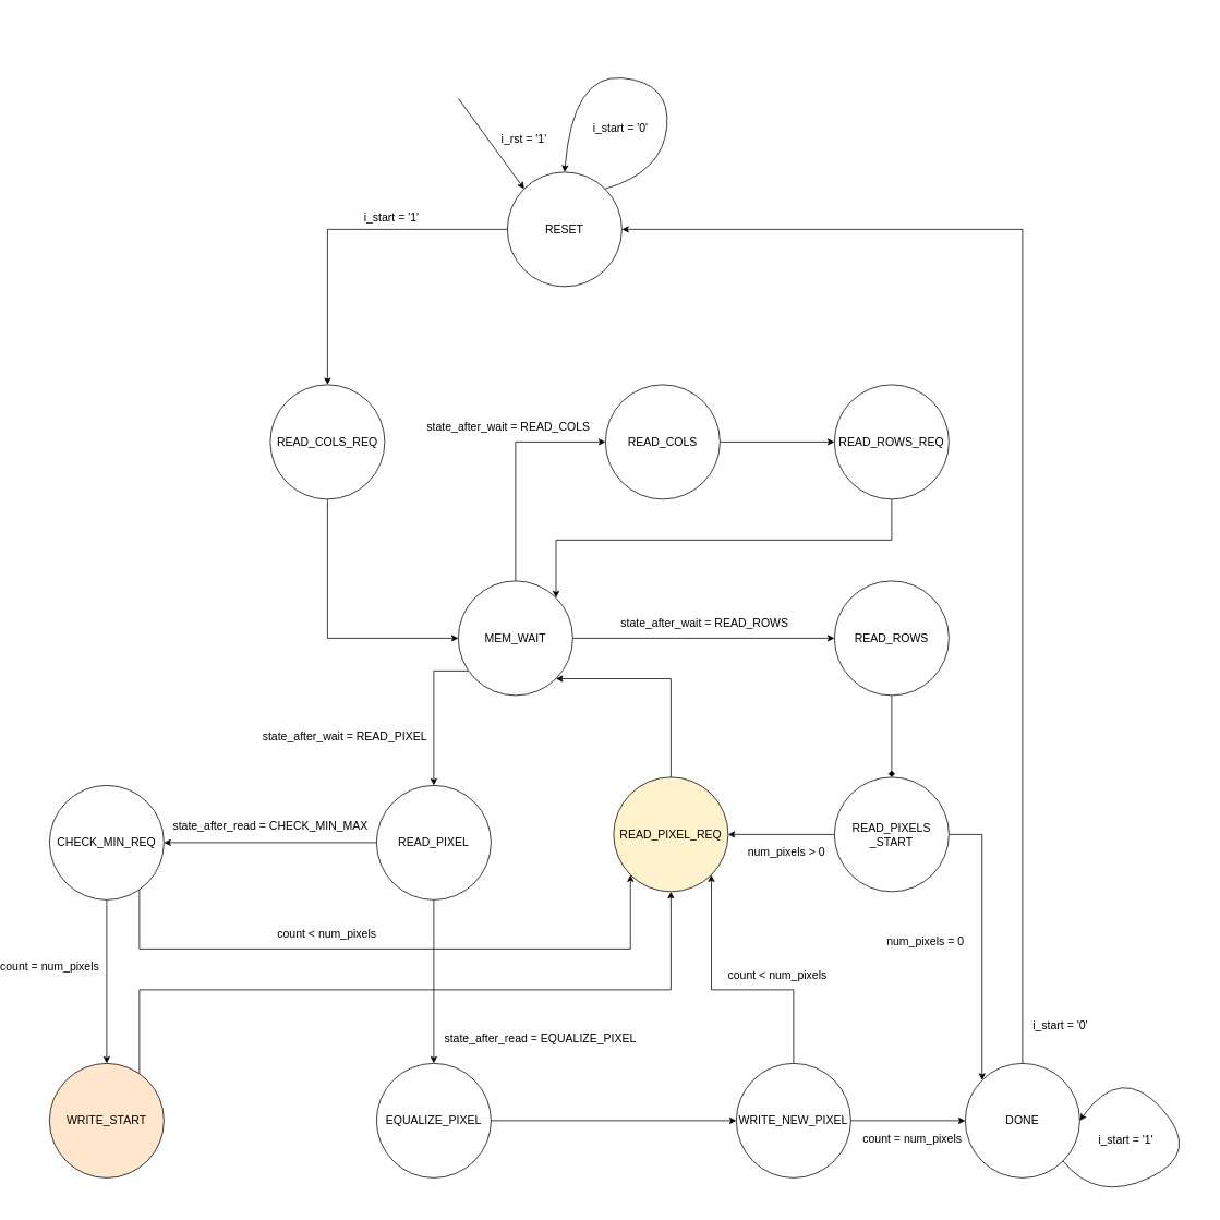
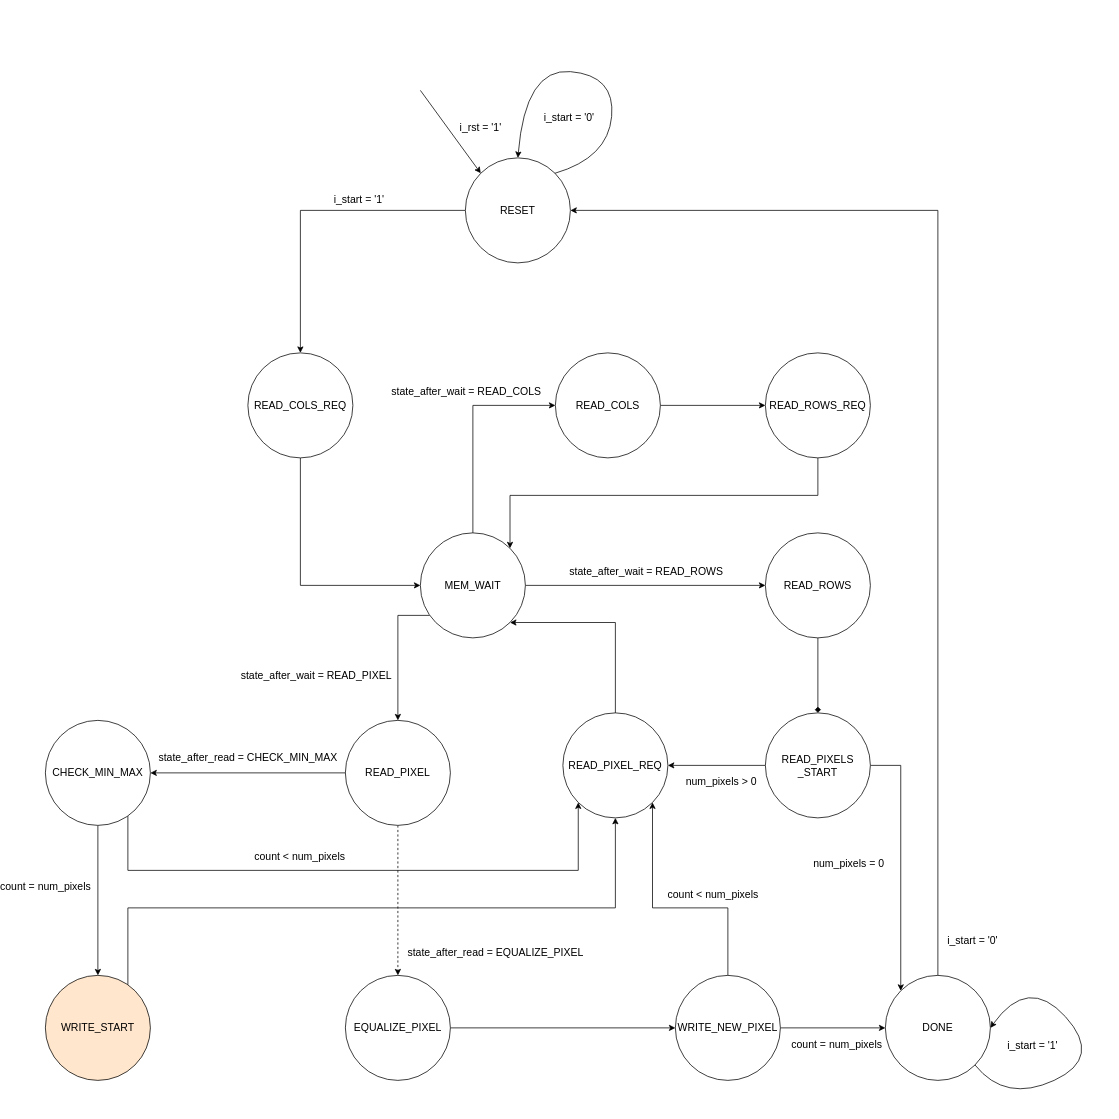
- <mxCell id="31" value="READ_PIXEL_REQ" style="ellipse;whiteSpace=wrap;html=1;aspect=fixed;fontSize=14;fillColor=#fff2cc;" parent="1" vertex="1"><mxGeometry x="721" y="950" width="140" height="140" as="geometry" /></mxCell>
+ <mxCell id="31" value="READ_PIXEL_REQ" style="ellipse;whiteSpace=wrap;html=1;aspect=fixed;fontSize=14;" parent="1" vertex="1"><mxGeometry x="721" y="950" width="140" height="140" as="geometry" /></mxCell>
- <mxCell id="18" value="CHECK_MIN_REQ" style="ellipse;whiteSpace=wrap;html=1;aspect=fixed;fontSize=14;" parent="1" vertex="1"><mxGeometry x="31" y="960" width="140" height="140" as="geometry" /></mxCell>
+ <mxCell id="18" value="CHECK_MIN_MAX" style="ellipse;whiteSpace=wrap;html=1;aspect=fixed;fontSize=14;" parent="1" vertex="1"><mxGeometry x="31" y="960" width="140" height="140" as="geometry" /></mxCell>
- <mxCell id="40" style="edgeStyle=orthogonalEdgeStyle;rounded=0;orthogonalLoop=1;jettySize=auto;html=1;fontSize=14;" parent="1" source="41" target="22" edge="1"><mxGeometry relative="1" as="geometry" /></mxCell>
+ <mxCell id="40" style="edgeStyle=orthogonalEdgeStyle;rounded=0;orthogonalLoop=1;jettySize=auto;html=1;fontSize=14;dashed=1;" parent="1" source="41" target="22" edge="1"><mxGeometry relative="1" as="geometry" /></mxCell>
